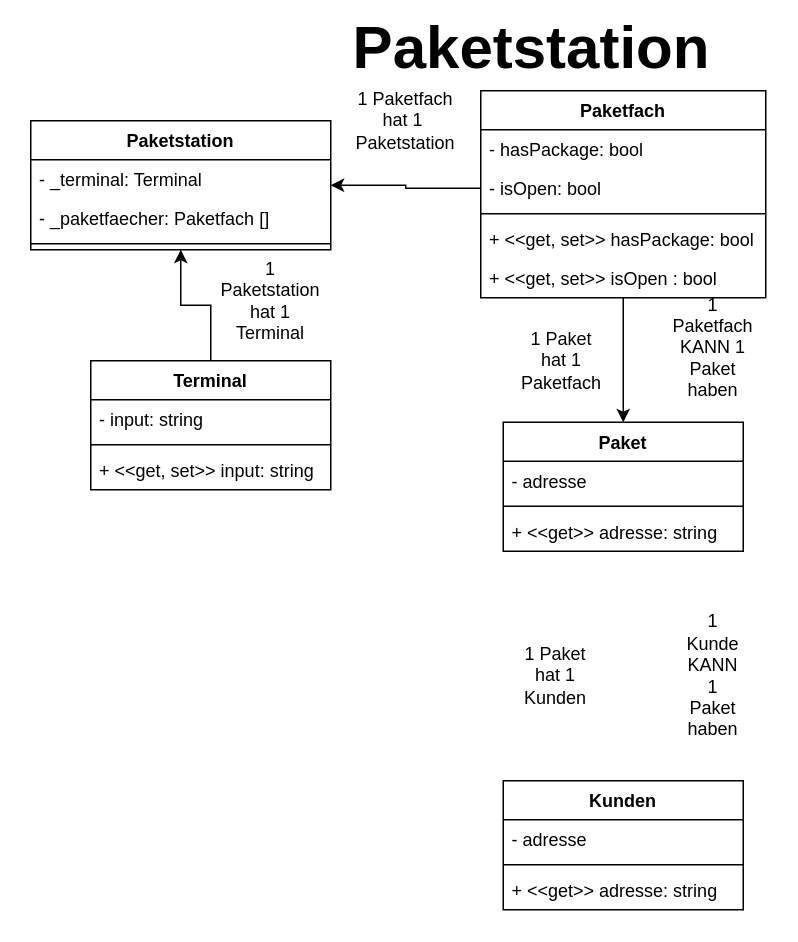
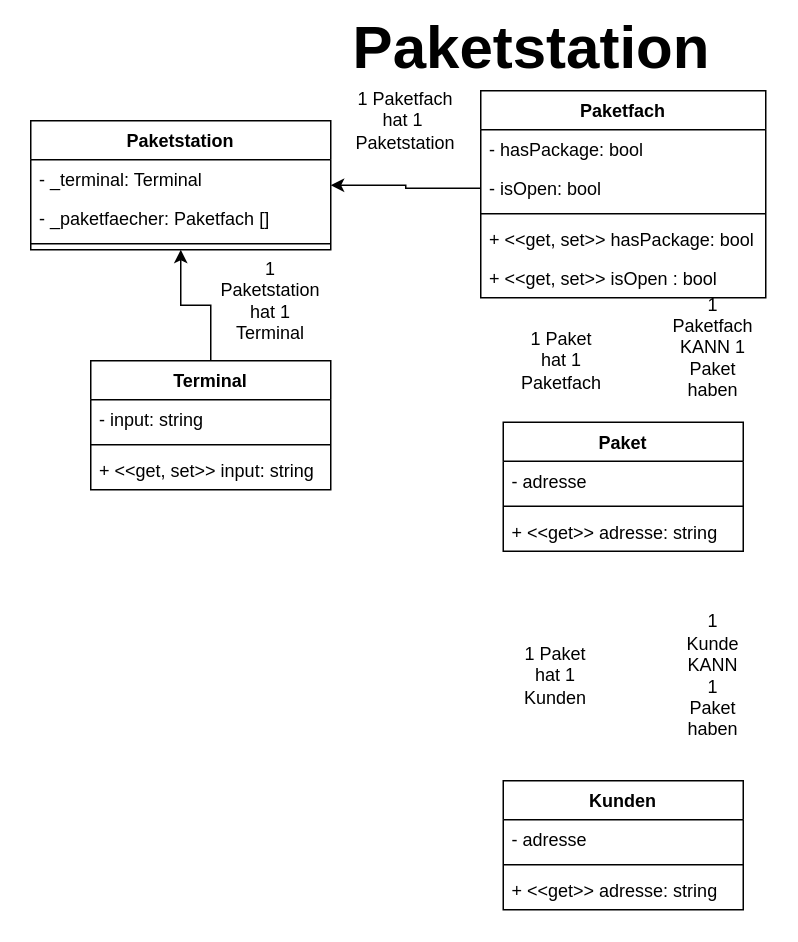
- <mxCell id="7" style="edgeStyle=orthogonalEdgeStyle;rounded=0;orthogonalLoop=1;jettySize=auto;html=1;" edge="1" parent="1" source="8" target="14"><mxGeometry relative="1" as="geometry" /></mxCell>
